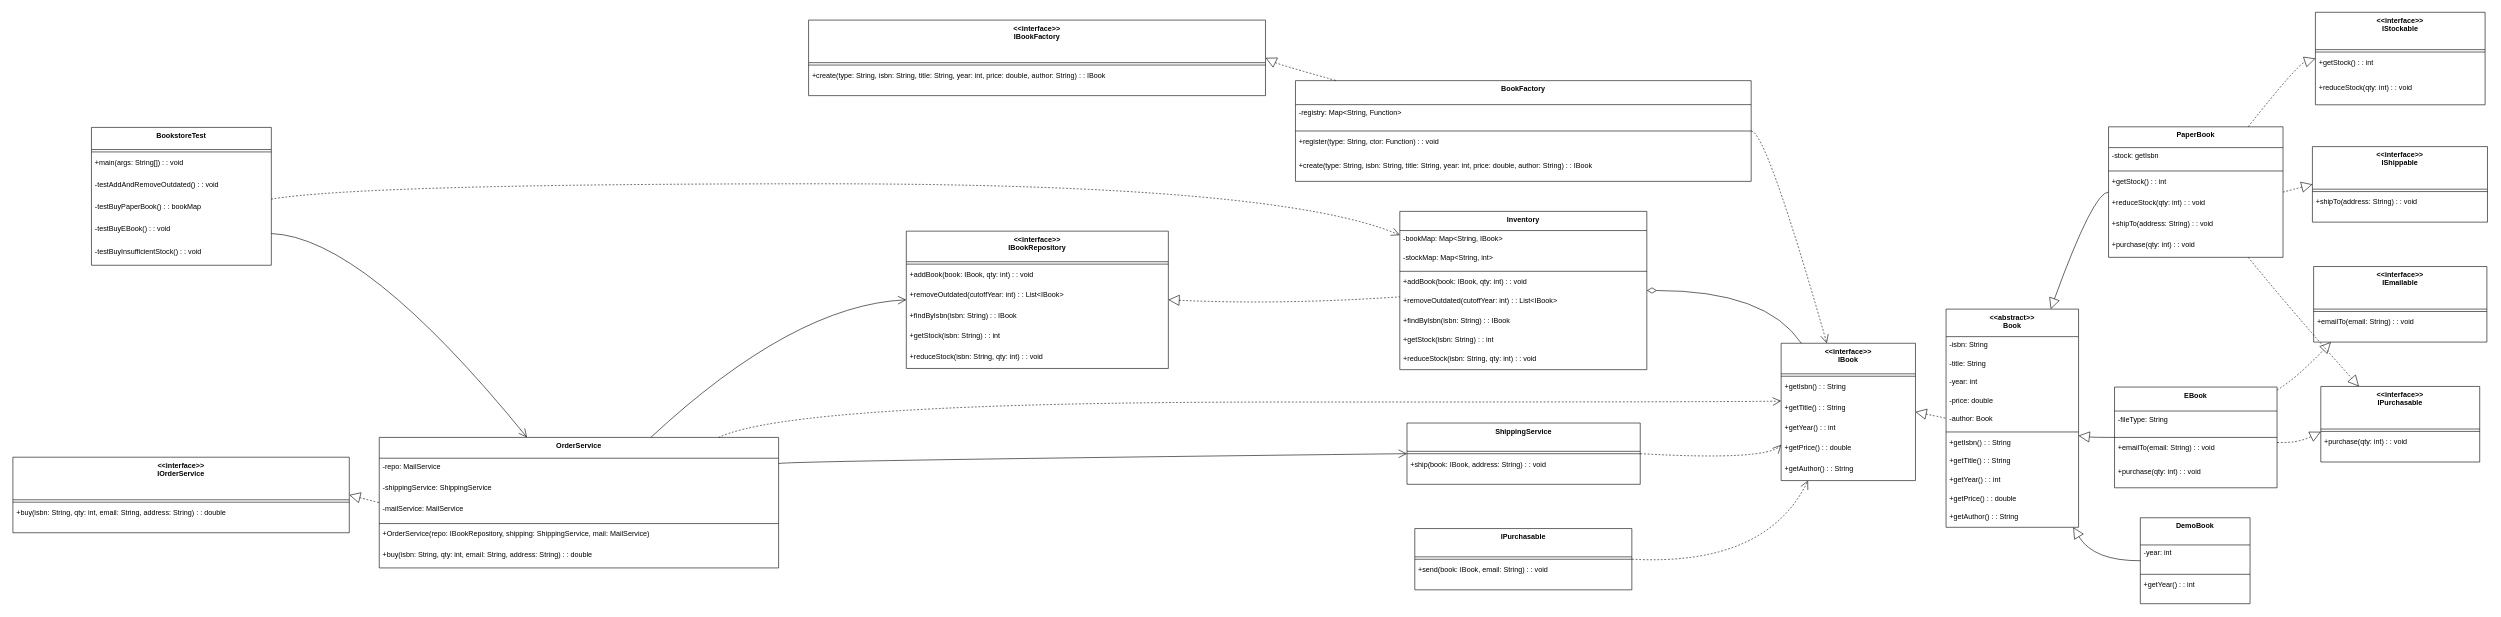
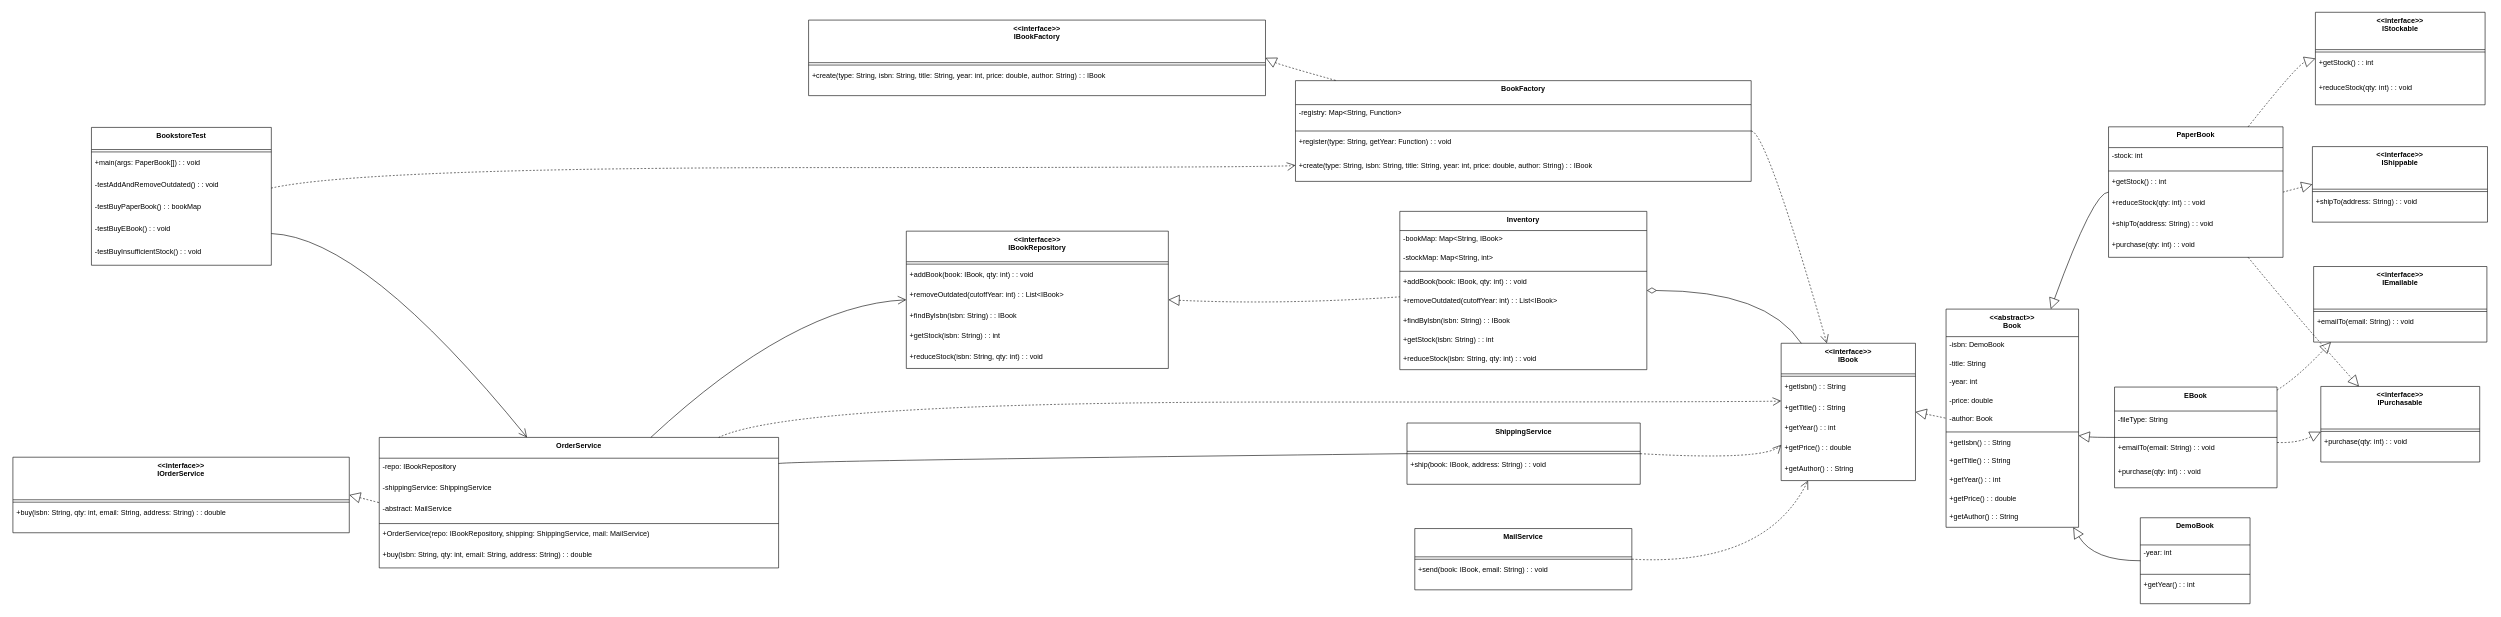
- <mxCell id="56" value="+register(type: String, ctor: Function) : : void" style="text;strokeColor=none;fillColor=none;align=left;verticalAlign=top;spacingLeft=4;spacingRight=4;overflow=hidden;rotatable=0;points=[[0,0.5],[1,0.5]];portConstraint=eastwest;" vertex="1" parent="53"><mxGeometry y="88" width="760" height="40" as="geometry" /></mxCell>
+ <mxCell id="56" value="+register(type: String, getYear: Function) : : void" style="text;strokeColor=none;fillColor=none;align=left;verticalAlign=top;spacingLeft=4;spacingRight=4;overflow=hidden;rotatable=0;points=[[0,0.5],[1,0.5]];portConstraint=eastwest;" vertex="1" parent="53"><mxGeometry y="88" width="760" height="40" as="geometry" /></mxCell>
- <mxCell id="35" value="-stock: getIsbn" style="text;strokeColor=none;fillColor=none;align=left;verticalAlign=top;spacingLeft=4;spacingRight=4;overflow=hidden;rotatable=0;points=[[0,0.5],[1,0.5]];portConstraint=eastwest;" vertex="1" parent="34"><mxGeometry y="34.667" width="291" height="35" as="geometry" /></mxCell>
+ <mxCell id="35" value="-stock: int" style="text;strokeColor=none;fillColor=none;align=left;verticalAlign=top;spacingLeft=4;spacingRight=4;overflow=hidden;rotatable=0;points=[[0,0.5],[1,0.5]];portConstraint=eastwest;" vertex="1" parent="34"><mxGeometry y="34.667" width="291" height="35" as="geometry" /></mxCell>
- <mxCell id="92" value="+main(args: String[]) : : void" style="text;strokeColor=none;fillColor=none;align=left;verticalAlign=top;spacingLeft=4;spacingRight=4;overflow=hidden;rotatable=0;points=[[0,0.5],[1,0.5]];portConstraint=eastwest;" vertex="1" parent="90"><mxGeometry y="44.889" width="300" height="37" as="geometry" /></mxCell>
+ <mxCell id="92" value="+main(args: PaperBook[]) : : void" style="text;strokeColor=none;fillColor=none;align=left;verticalAlign=top;spacingLeft=4;spacingRight=4;overflow=hidden;rotatable=0;points=[[0,0.5],[1,0.5]];portConstraint=eastwest;" vertex="1" parent="90"><mxGeometry y="44.889" width="300" height="37" as="geometry" /></mxCell>
+ <mxCell id="116" value="" style="curved=1;dashed=1;startArrow=none;endArrow=open;endSize=12;exitX=1;exitY=0.44;entryX=0;entryY=0.84;rounded=0;" edge="1" parent="1" source="90" target="53"><mxGeometry relative="1" as="geometry"><Array as="points"><mxPoint x="606" y="279" /><mxPoint x="2134" y="279" /></Array></mxGeometry></mxCell>
- <mxCell id="117" value="" style="curved=1;dashed=1;startArrow=none;endArrow=open;endSize=12;exitX=1;exitY=0.52;entryX=0;entryY=0.15;rounded=0;" edge="1" parent="1" source="90" target="65"><mxGeometry relative="1" as="geometry"><Array as="points"><mxPoint x="606" y="306" /><mxPoint x="2134" y="306" /></Array></mxGeometry></mxCell>
- <mxCell id="23" value="-isbn: String" style="text;strokeColor=none;fillColor=none;align=left;verticalAlign=top;spacingLeft=4;spacingRight=4;overflow=hidden;rotatable=0;points=[[0,0.5],[1,0.5]];portConstraint=eastwest;" vertex="1" parent="22"><mxGeometry y="45.913" width="221" height="31" as="geometry" /></mxCell>
+ <mxCell id="23" value="-isbn: DemoBook" style="text;strokeColor=none;fillColor=none;align=left;verticalAlign=top;spacingLeft=4;spacingRight=4;overflow=hidden;rotatable=0;points=[[0,0.5],[1,0.5]];portConstraint=eastwest;" vertex="1" parent="22"><mxGeometry y="45.913" width="221" height="31" as="geometry" /></mxCell>
- <mxCell id="115" value="" style="curved=1;startArrow=none;endArrow=open;endSize=12;exitX=1;exitY=0.2;entryX=0;entryY=0.5;rounded=0;" edge="1" parent="1" source="83" target="74"><mxGeometry relative="1" as="geometry"><Array as="points"><mxPoint x="1322" y="768" /></Array></mxGeometry></mxCell>
+ <mxCell id="115" value="" style="curved=1;startArrow=none;endArrow=none;endSize=12;exitX=1;exitY=0.2;entryX=0;entryY=0.5;rounded=0;" edge="1" parent="1" source="83" target="74"><mxGeometry relative="1" as="geometry"><Array as="points"><mxPoint x="1322" y="768" /></Array></mxGeometry></mxCell>
- <mxCell id="84" value="-repo: MailService" style="text;strokeColor=none;fillColor=none;align=left;verticalAlign=top;spacingLeft=4;spacingRight=4;overflow=hidden;rotatable=0;points=[[0,0.5],[1,0.5]];portConstraint=eastwest;" vertex="1" parent="83"><mxGeometry y="34.667" width="666" height="35" as="geometry" /></mxCell>
+ <mxCell id="84" value="-repo: IBookRepository" style="text;strokeColor=none;fillColor=none;align=left;verticalAlign=top;spacingLeft=4;spacingRight=4;overflow=hidden;rotatable=0;points=[[0,0.5],[1,0.5]];portConstraint=eastwest;" vertex="1" parent="83"><mxGeometry y="34.667" width="666" height="35" as="geometry" /></mxCell>
- <mxCell id="86" value="-mailService: MailService" style="text;strokeColor=none;fillColor=none;align=left;verticalAlign=top;spacingLeft=4;spacingRight=4;overflow=hidden;rotatable=0;points=[[0,0.5],[1,0.5]];portConstraint=eastwest;" vertex="1" parent="83"><mxGeometry y="104.667" width="666" height="35" as="geometry" /></mxCell>
+ <mxCell id="86" value="-abstract: MailService" style="text;strokeColor=none;fillColor=none;align=left;verticalAlign=top;spacingLeft=4;spacingRight=4;overflow=hidden;rotatable=0;points=[[0,0.5],[1,0.5]];portConstraint=eastwest;" vertex="1" parent="83"><mxGeometry y="104.667" width="666" height="35" as="geometry" /></mxCell>
- <mxCell id="77" value="IPurchasable" style="swimlane;fontStyle=1;align=center;verticalAlign=top;childLayout=stackLayout;horizontal=1;startSize=47.2;horizontalStack=0;resizeParent=1;resizeParentMax=0;resizeLast=0;collapsible=0;marginBottom=0;" vertex="1" parent="1"><mxGeometry x="2358" y="881" width="362" height="102.2" as="geometry" /></mxCell>
+ <mxCell id="77" value="MailService" style="swimlane;fontStyle=1;align=center;verticalAlign=top;childLayout=stackLayout;horizontal=1;startSize=47.2;horizontalStack=0;resizeParent=1;resizeParentMax=0;resizeLast=0;collapsible=0;marginBottom=0;" vertex="1" parent="1"><mxGeometry x="2358" y="881" width="362" height="102.2" as="geometry" /></mxCell>
